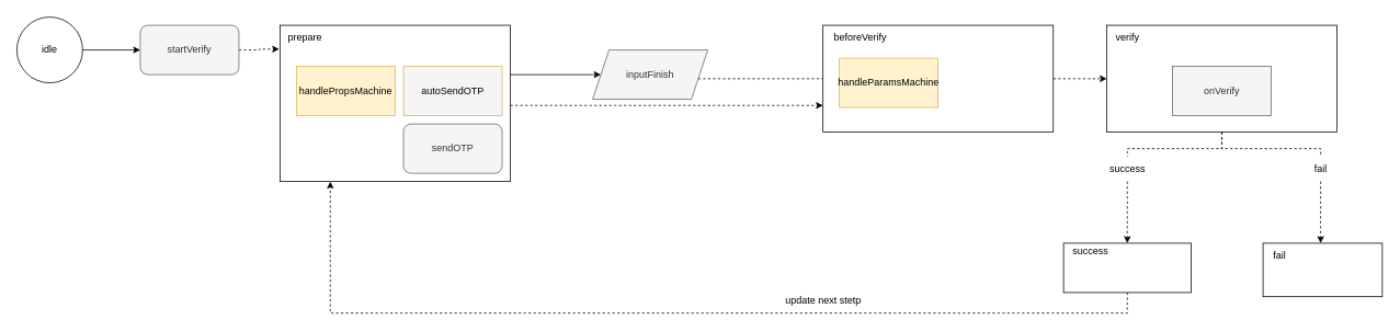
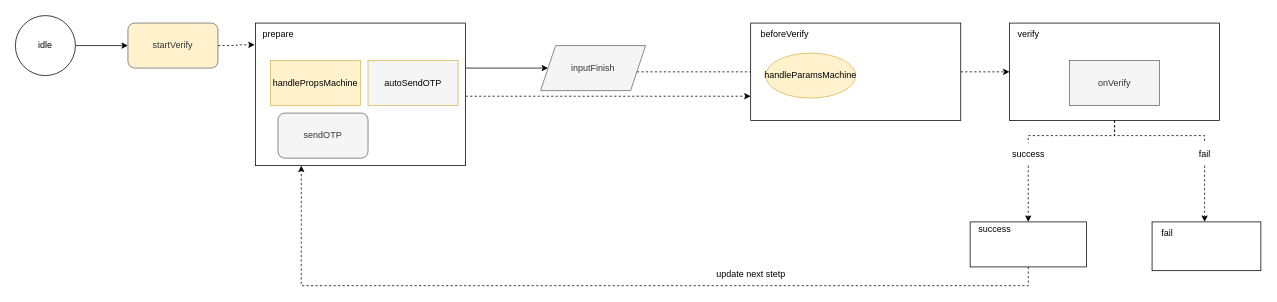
- <mxCell id="5" value="startVerify" style="rounded=1;whiteSpace=wrap;html=1;fillColor=#f5f5f5;fontColor=#333333;strokeColor=#666666;" parent="1" vertex="1"><mxGeometry x="170" y="30" width="120" height="60" as="geometry" /></mxCell>
+ <mxCell id="5" value="startVerify" style="rounded=1;whiteSpace=wrap;html=1;fillColor=#fff2cc;fontColor=#333333;strokeColor=#666666;" parent="1" vertex="1"><mxGeometry x="170" y="30" width="120" height="60" as="geometry" /></mxCell>
- <mxCell id="33" value="handleParamsMachine" style="whiteSpace=wrap;html=1;fillColor=#fff2cc;strokeColor=#d6b656;" parent="30" vertex="1"><mxGeometry x="20" y="40" width="120" height="60" as="geometry" /></mxCell>
+ <mxCell id="33" value="handleParamsMachine" style="ellipse;whiteSpace=wrap;html=1;fillColor=#fff2cc;strokeColor=#d6b656;" parent="30" vertex="1"><mxGeometry x="20" y="40" width="120" height="60" as="geometry" /></mxCell>
- <mxCell id="12" value="sendOTP" style="rounded=1;whiteSpace=wrap;html=1;fillColor=#f5f5f5;fontColor=#333333;strokeColor=#666666;" parent="1" vertex="1"><mxGeometry x="490" y="150" width="120" height="60" as="geometry" /></mxCell>
+ <mxCell id="12" value="sendOTP" style="rounded=1;whiteSpace=wrap;html=1;fillColor=#f5f5f5;fontColor=#333333;strokeColor=#666666;" parent="1" vertex="1"><mxGeometry x="370" y="150" width="120" height="60" as="geometry" /></mxCell>
